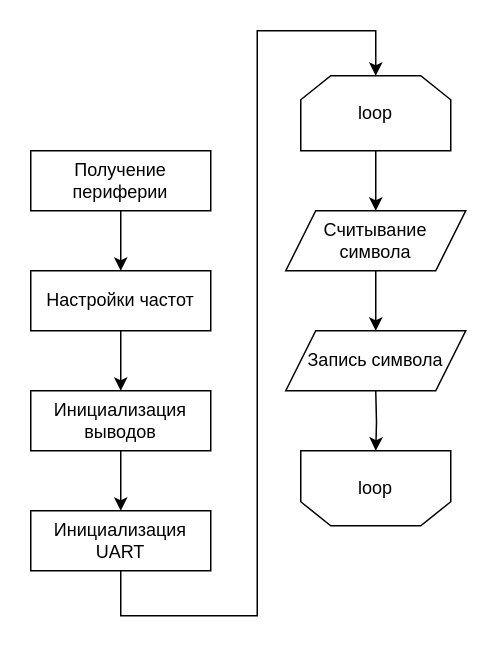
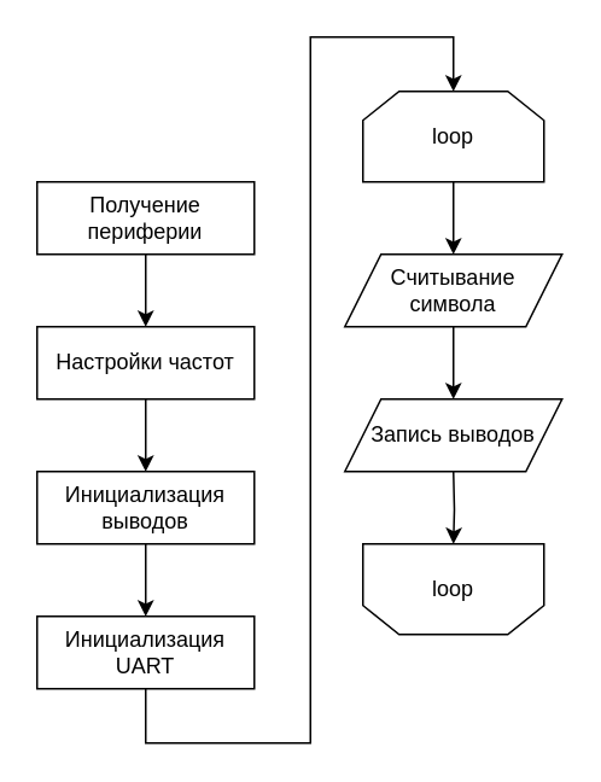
- <mxCell id="16" value="Запись символа" style="shape=parallelogram;perimeter=parallelogramPerimeter;whiteSpace=wrap;html=1;fixedSize=1;" vertex="1" parent="1"><mxGeometry x="190" y="220" width="120" height="40" as="geometry" /></mxCell>
+ <mxCell id="16" value="Запись выводов" style="shape=parallelogram;perimeter=parallelogramPerimeter;whiteSpace=wrap;html=1;fixedSize=1;" vertex="1" parent="1"><mxGeometry x="190" y="220" width="120" height="40" as="geometry" /></mxCell>
